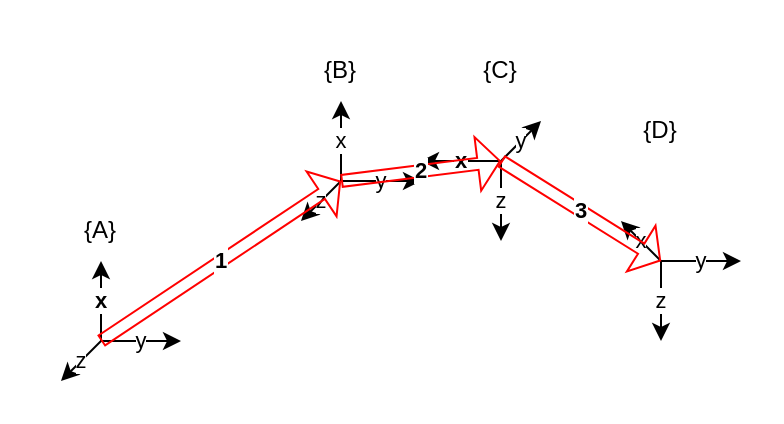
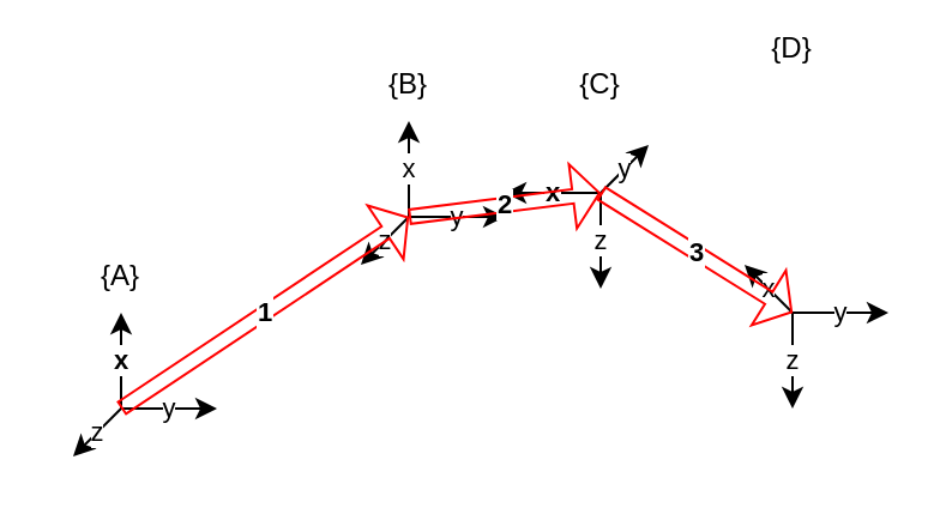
- <mxCell id="20" value="{D}" style="text;html=1;strokeColor=none;fillColor=none;align=center;verticalAlign=middle;whiteSpace=wrap;rounded=0;fontColor=#000000;" vertex="1" parent="1"><mxGeometry x="300" y="50" width="60" height="30" as="geometry" /></mxCell>
+ <mxCell id="20" value="{D}" style="text;html=1;strokeColor=none;fillColor=none;align=center;verticalAlign=middle;whiteSpace=wrap;rounded=0;fontColor=#000000;" vertex="1" parent="1"><mxGeometry x="300" y="5" width="60" height="30" as="geometry" /></mxCell>
